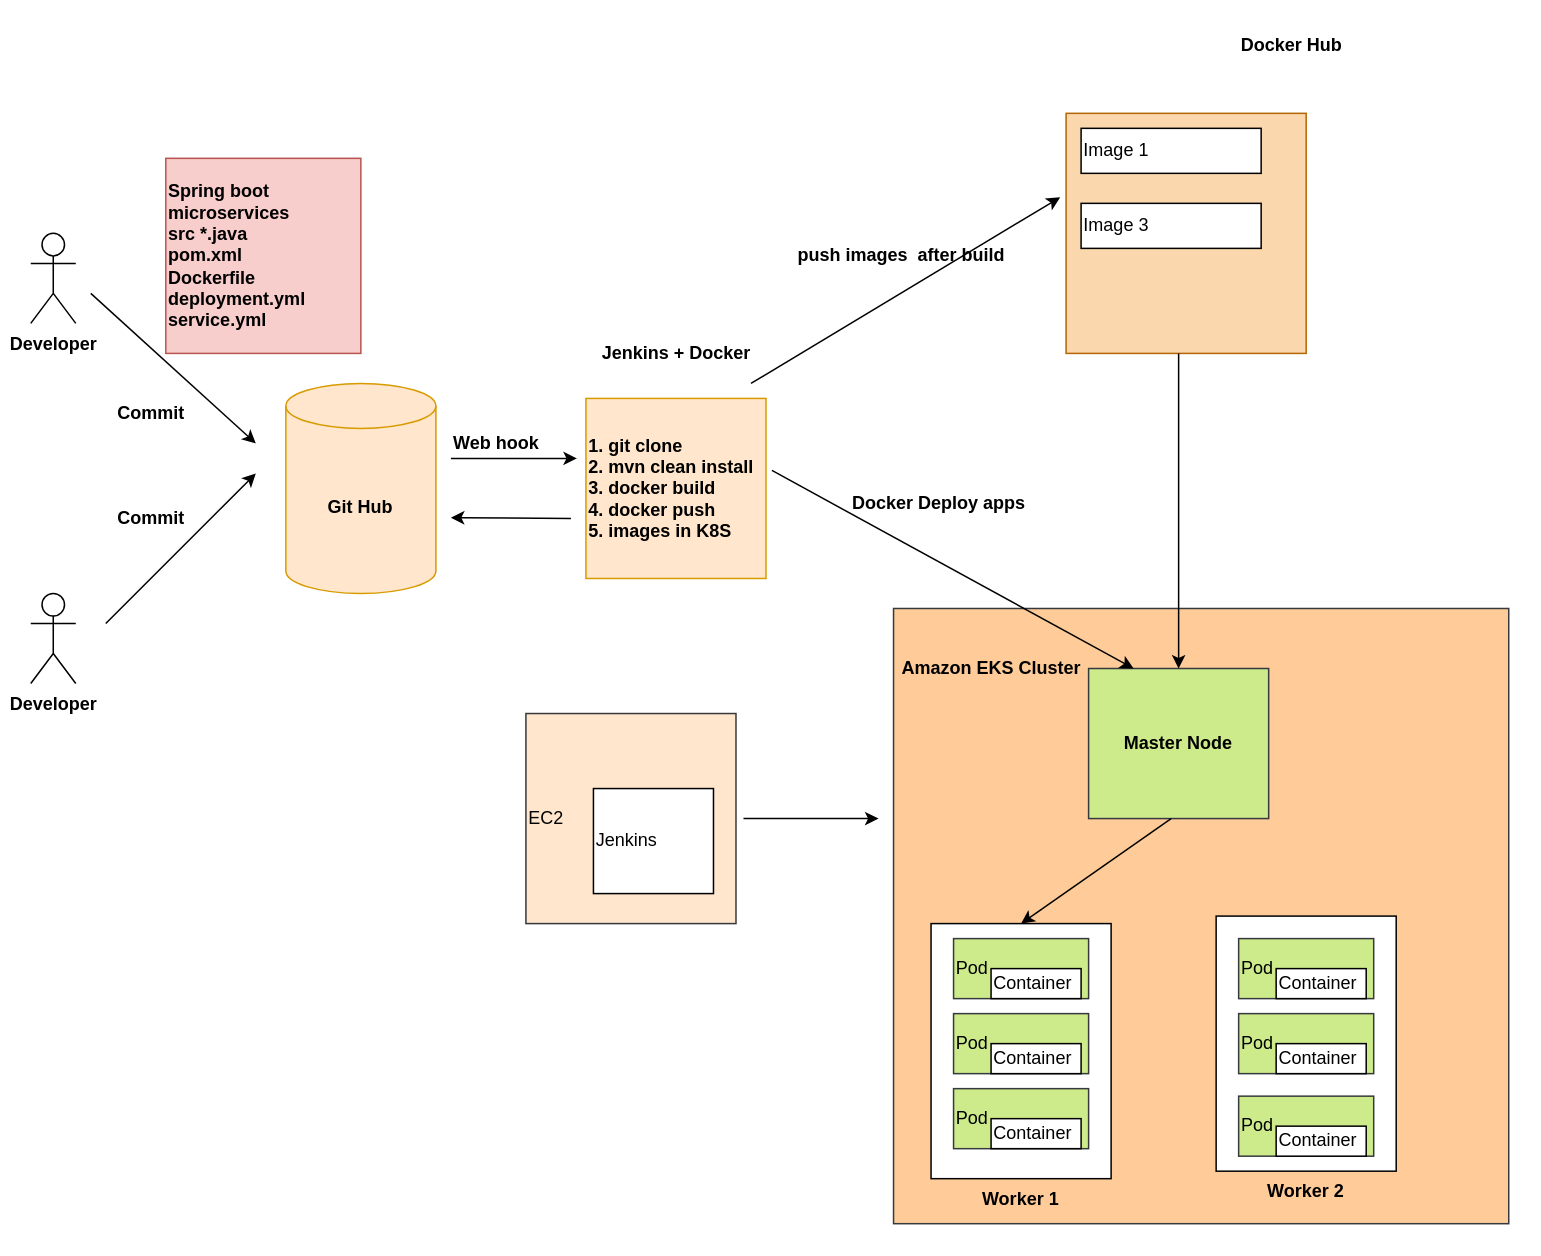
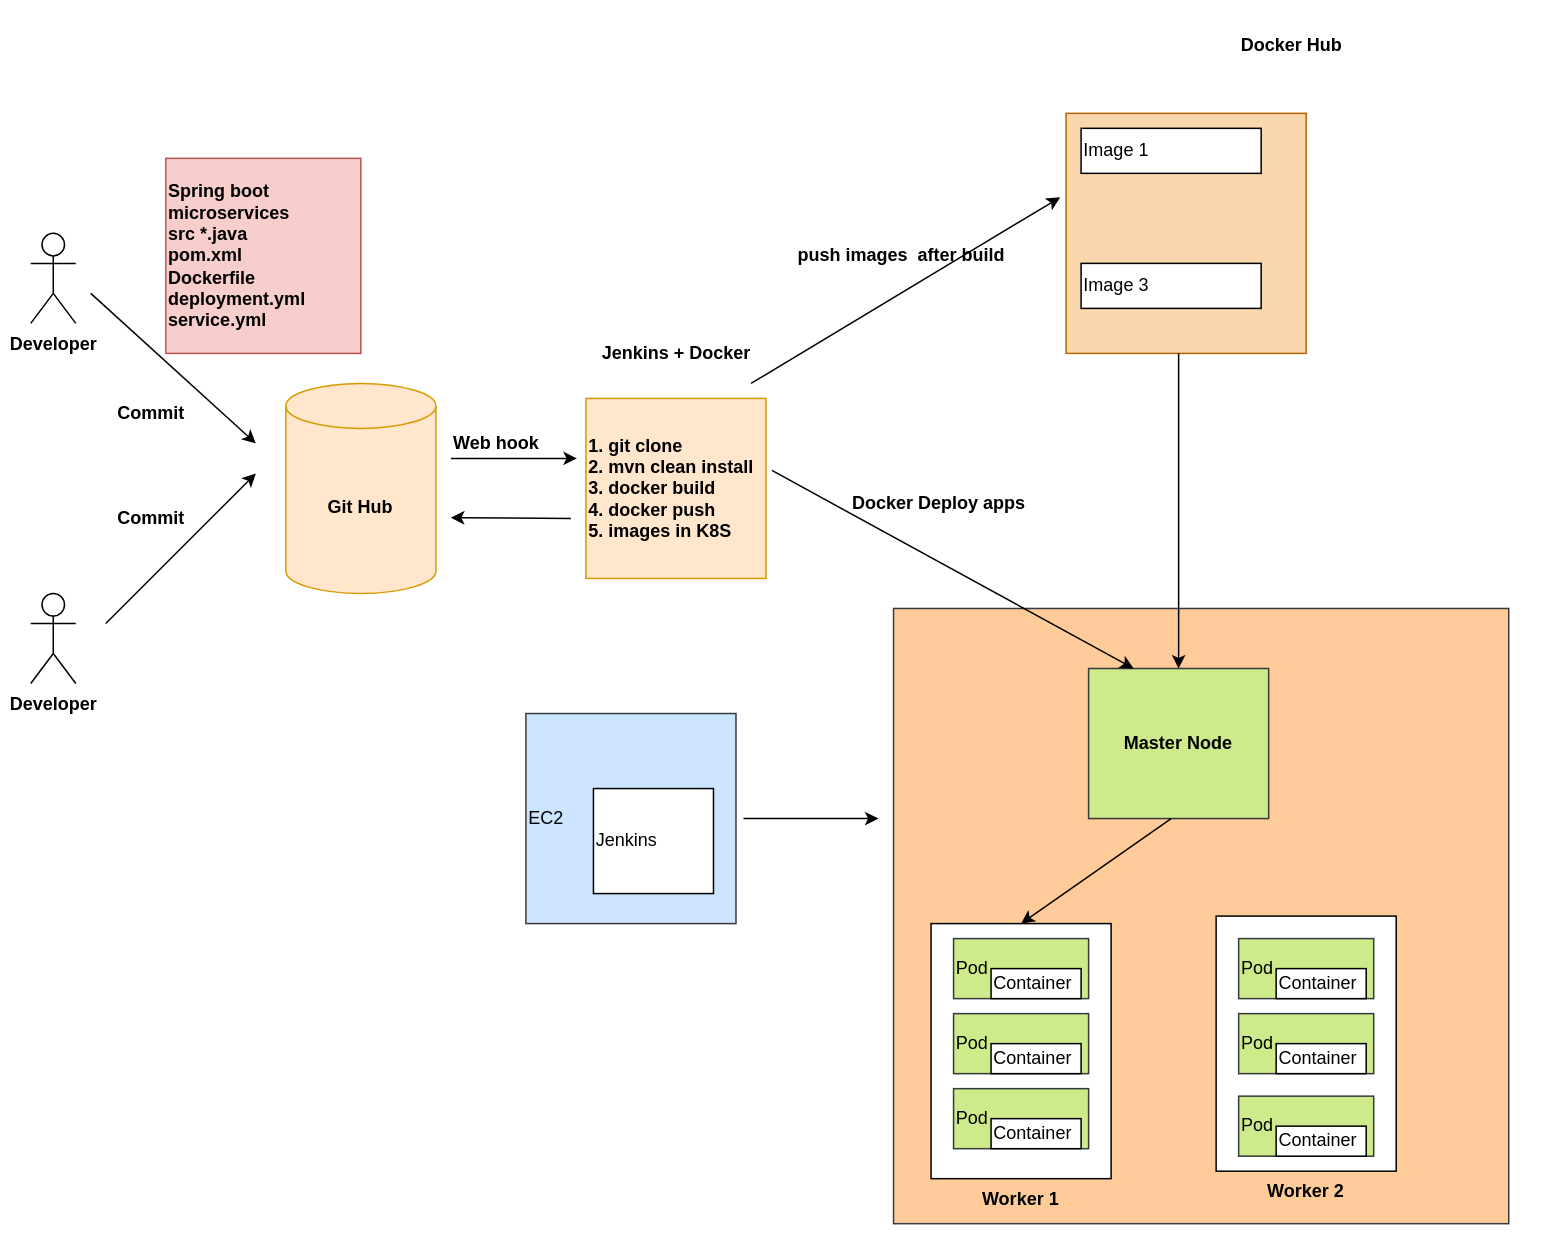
- <mxCell id="36" value="Image 3" style="rounded=0;whiteSpace=wrap;html=1;align=left;" vertex="1" parent="1"><mxGeometry x="720" y="135" width="120" height="30" as="geometry" /></mxCell>
+ <mxCell id="36" value="Image 3" style="rounded=0;whiteSpace=wrap;html=1;align=left;" vertex="1" parent="1"><mxGeometry x="720" y="175" width="120" height="30" as="geometry" /></mxCell>
- <mxCell id="38" value="&lt;b&gt;Amazon EKS Cluster&lt;/b&gt;" style="text;html=1;align=center;verticalAlign=middle;resizable=0;points=[];autosize=1;strokeColor=none;fillColor=none;" vertex="1" parent="1"><mxGeometry x="595" y="435" width="130" height="20" as="geometry" /></mxCell>
- <mxCell id="43" value="EC2" style="whiteSpace=wrap;html=1;aspect=fixed;align=left;fillColor=#ffe6cc;strokeColor=#36393d;" vertex="1" parent="1"><mxGeometry x="350" y="475" width="140" height="140" as="geometry" /></mxCell>
+ <mxCell id="43" value="EC2" style="whiteSpace=wrap;html=1;aspect=fixed;align=left;fillColor=#cce5ff;strokeColor=#36393d;" vertex="1" parent="1"><mxGeometry x="350" y="475" width="140" height="140" as="geometry" /></mxCell>
